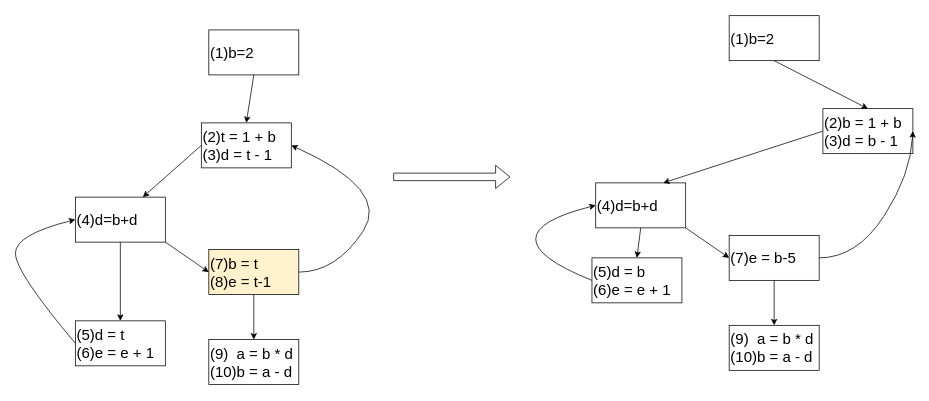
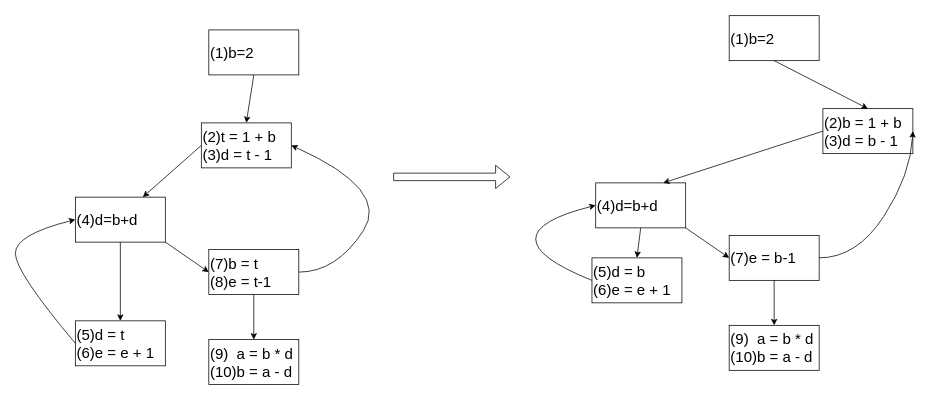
- <mxCell id="24" value="(7)e = b-5" style="rounded=0;whiteSpace=wrap;html=1;fontSize=20;align=left;" parent="1" vertex="1"><mxGeometry x="972" y="313" width="120" height="60" as="geometry" /></mxCell>
+ <mxCell id="24" value="(7)e = b-1" style="rounded=0;whiteSpace=wrap;html=1;fontSize=20;align=left;" parent="1" vertex="1"><mxGeometry x="972" y="313" width="120" height="60" as="geometry" /></mxCell>
- <mxCell id="11" value="(7)b = t&lt;br&gt;(8)e = t-1" style="rounded=0;whiteSpace=wrap;html=1;fontSize=20;align=left;fillColor=#fff2cc;" parent="1" vertex="1"><mxGeometry x="278" y="332" width="120" height="60" as="geometry" /></mxCell>
+ <mxCell id="11" value="(7)b = t&lt;br&gt;(8)e = t-1" style="rounded=0;whiteSpace=wrap;html=1;fontSize=20;align=left;" parent="1" vertex="1"><mxGeometry x="278" y="332" width="120" height="60" as="geometry" /></mxCell>
